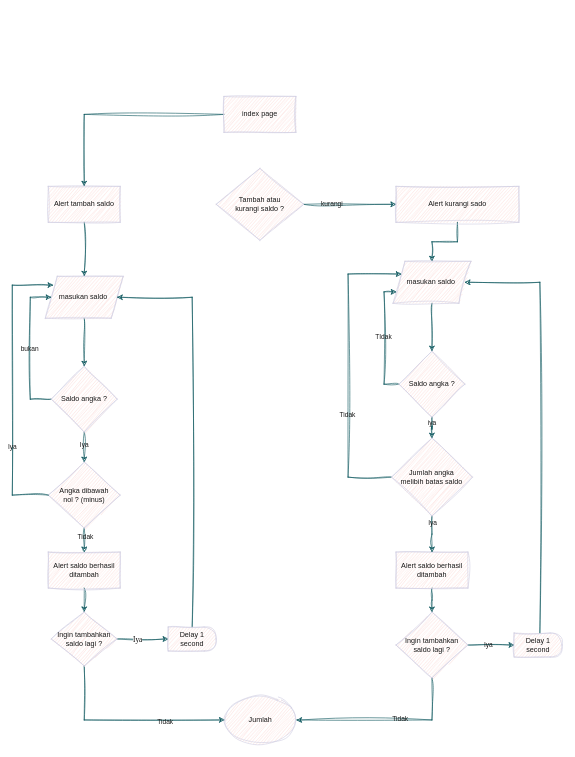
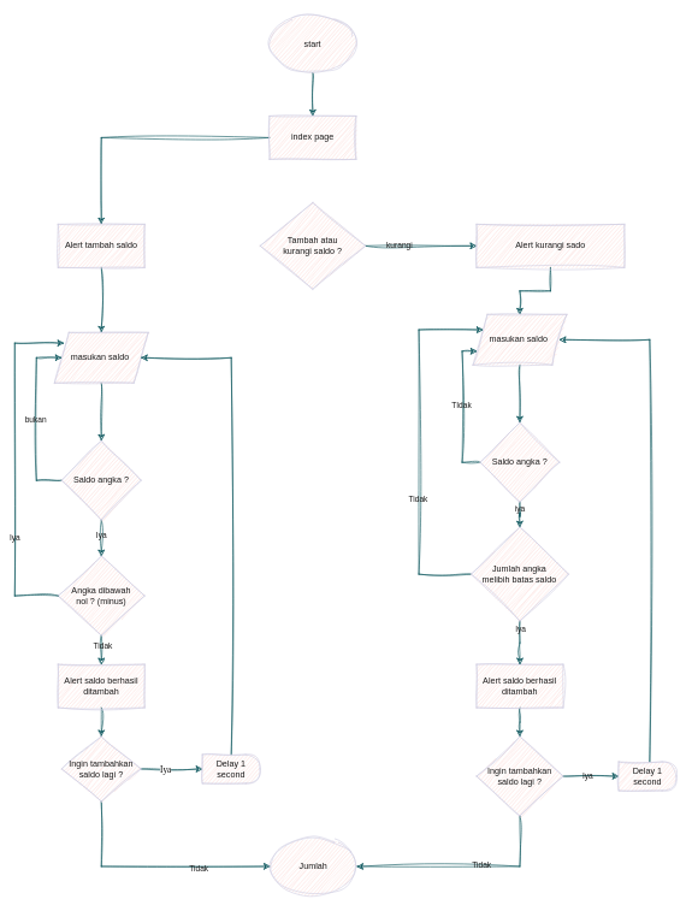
+ <mxCell id="3" value="start" style="ellipse;whiteSpace=wrap;html=1;labelBackgroundColor=none;fillColor=#FAD9D5;strokeColor=#D0CEE2;fontColor=#1A1A1A;sketch=1;curveFitting=1;jiggle=2;" parent="1" vertex="1"><mxGeometry x="373" y="20" width="120" height="80" as="geometry" /></mxCell>
+ <mxCell id="2" style="edgeStyle=orthogonalEdgeStyle;rounded=0;orthogonalLoop=1;jettySize=auto;html=1;labelBackgroundColor=none;strokeColor=#09555B;fontColor=default;sketch=1;curveFitting=1;jiggle=2;" parent="1" source="3" target="5" edge="1"><mxGeometry relative="1" as="geometry" /></mxCell>
